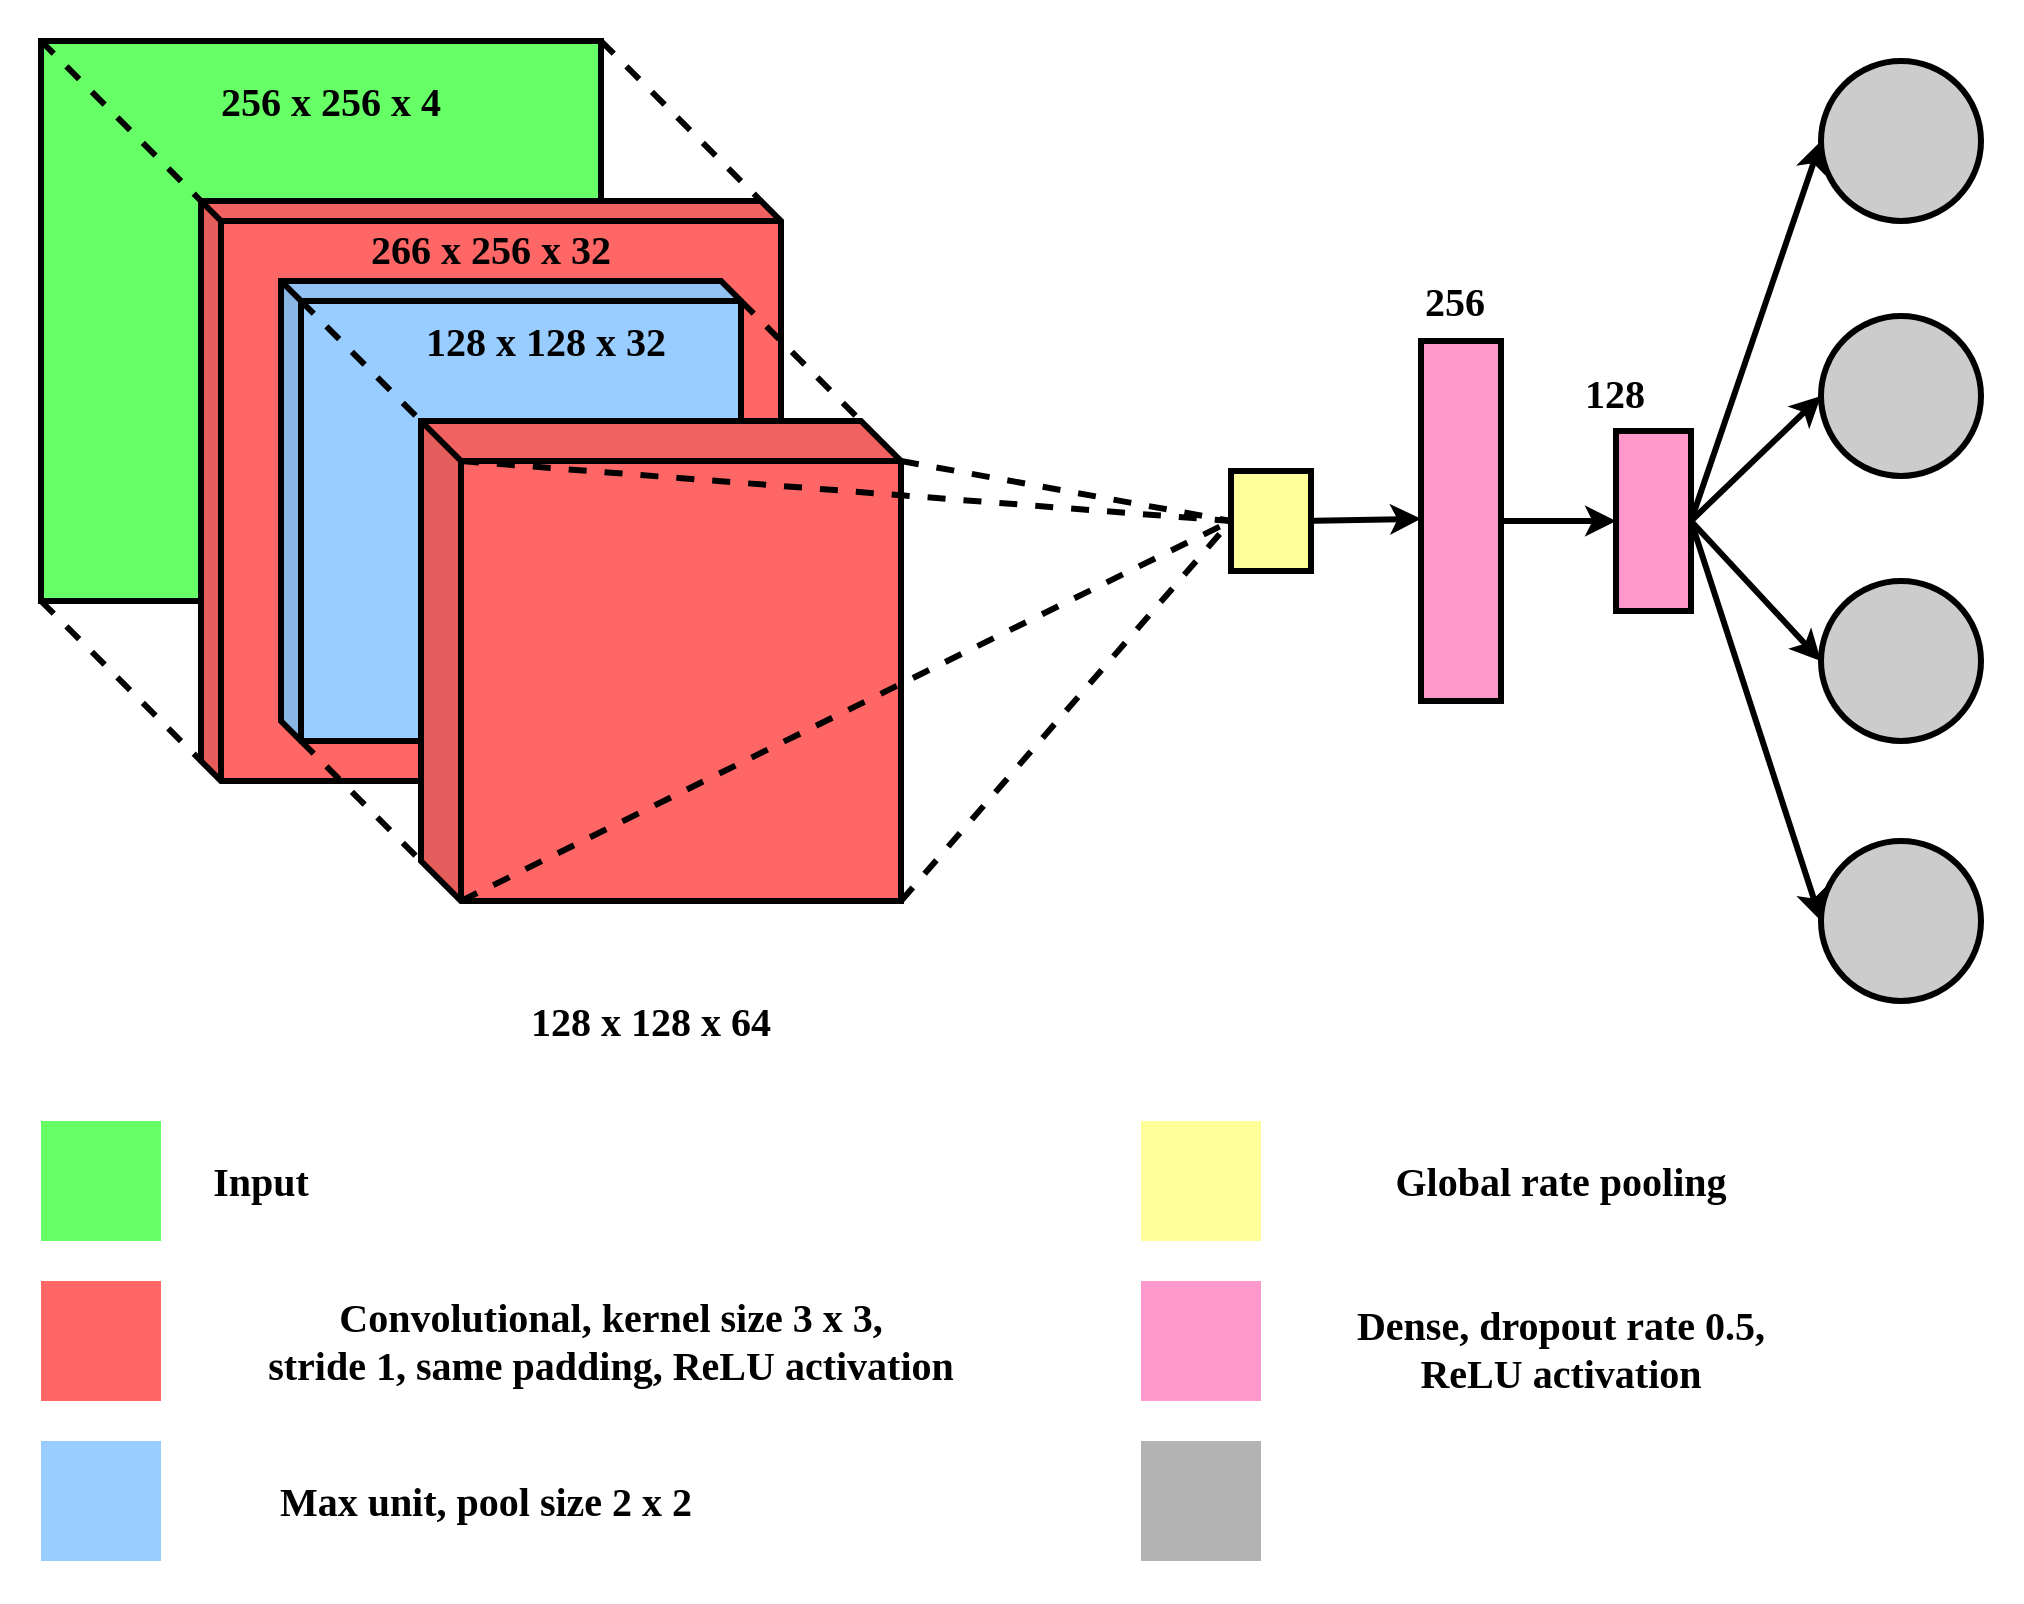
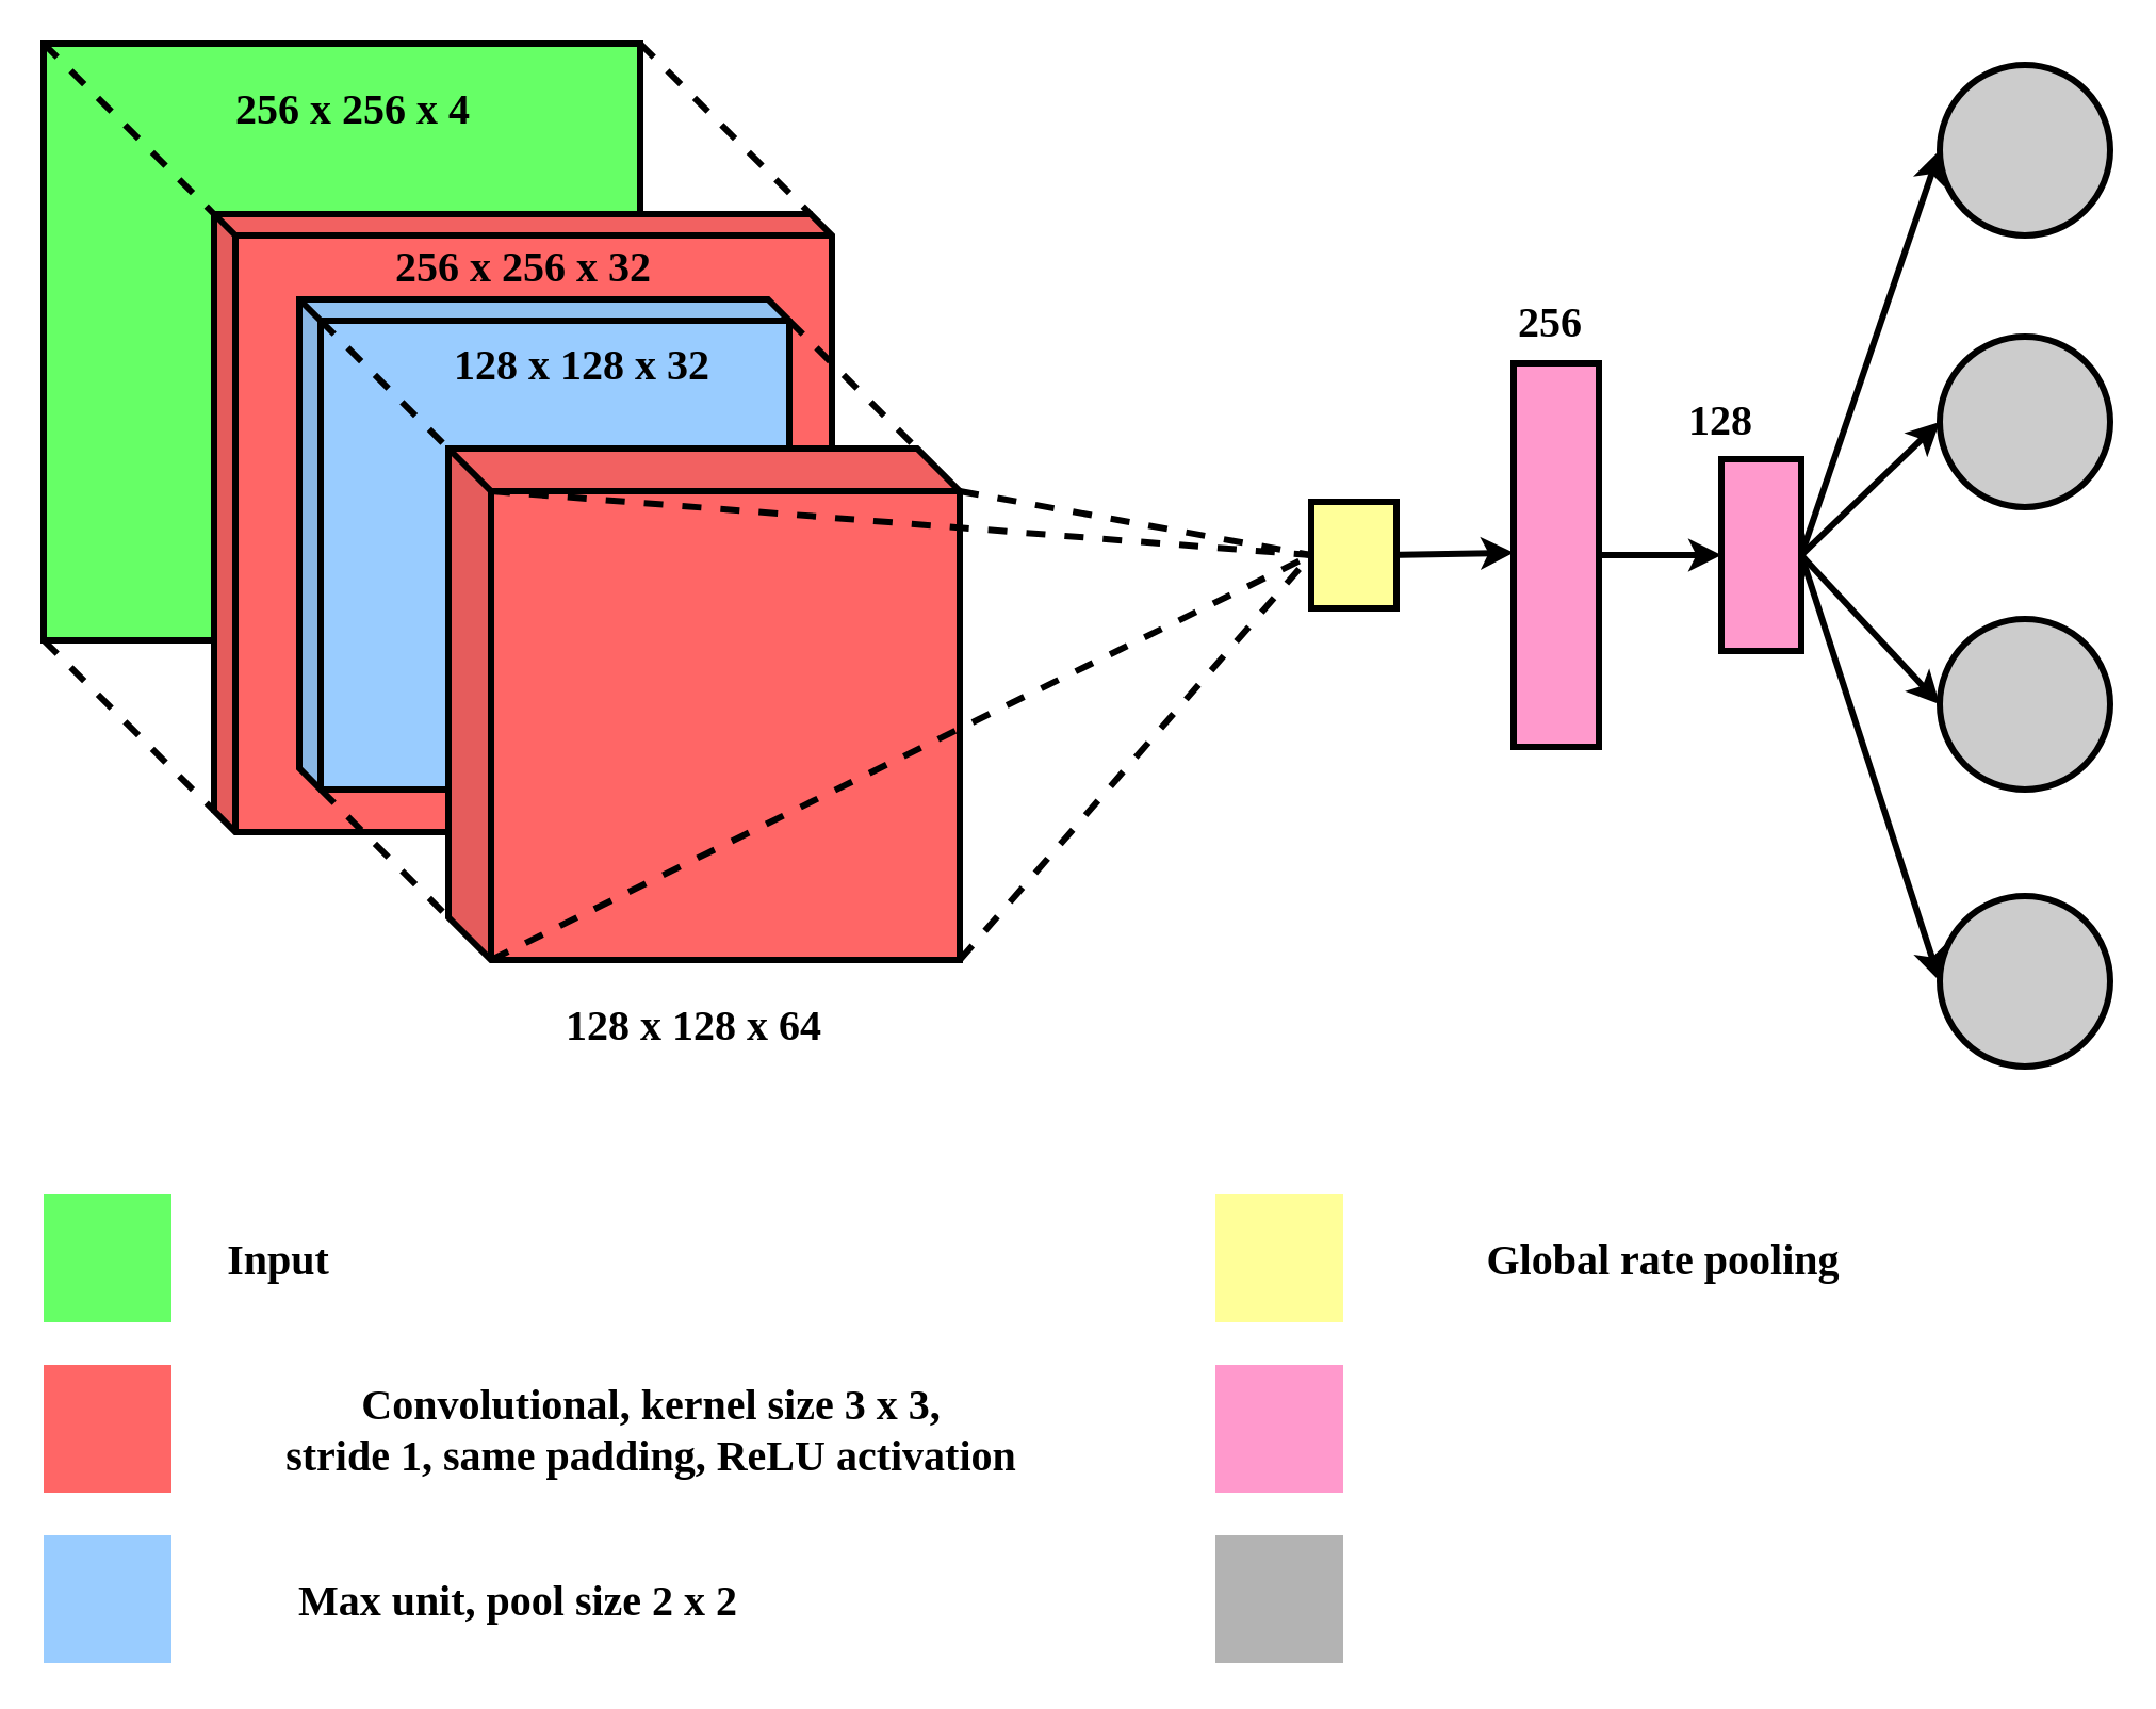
- <mxCell id="26" value="&lt;font face=&quot;Tahoma&quot;&gt;&lt;span style=&quot;font-size: 20px&quot;&gt;&lt;b&gt;266 x 256 x 32&lt;/b&gt;&lt;/span&gt;&lt;/font&gt;" style="text;html=1;align=center;verticalAlign=middle;resizable=0;points=[];autosize=1;" parent="1" vertex="1"><mxGeometry x="160" y="114" width="170" height="20" as="geometry" /></mxCell>
+ <mxCell id="26" value="&lt;font face=&quot;Tahoma&quot;&gt;&lt;span style=&quot;font-size: 20px&quot;&gt;&lt;b&gt;256 x 256 x 32&lt;/b&gt;&lt;/span&gt;&lt;/font&gt;" style="text;html=1;align=center;verticalAlign=middle;resizable=0;points=[];autosize=1;" parent="1" vertex="1"><mxGeometry x="160" y="114" width="170" height="20" as="geometry" /></mxCell>
- <mxCell id="28" value="&lt;font face=&quot;Tahoma&quot;&gt;&lt;span style=&quot;font-size: 20px&quot;&gt;&lt;b&gt;128 x 128 x 64&lt;/b&gt;&lt;/span&gt;&lt;/font&gt;" style="text;html=1;align=center;verticalAlign=middle;resizable=0;points=[];autosize=1;" parent="1" vertex="1"><mxGeometry x="240" y="500" width="170" height="20" as="geometry" /></mxCell>
+ <mxCell id="28" value="&lt;font face=&quot;Tahoma&quot;&gt;&lt;span style=&quot;font-size: 20px&quot;&gt;&lt;b&gt;128 x 128 x 64&lt;/b&gt;&lt;/span&gt;&lt;/font&gt;" style="text;html=1;align=center;verticalAlign=middle;resizable=0;points=[];autosize=1;" parent="1" vertex="1"><mxGeometry x="240" y="470" width="170" height="20" as="geometry" /></mxCell>
- <mxCell id="40" value="&lt;font face=&quot;Tahoma&quot;&gt;&lt;span style=&quot;font-size: 20px&quot;&gt;&lt;b&gt;Dense, dropout rate 0.5,&lt;br&gt;ReLU activation&lt;br&gt;&lt;/b&gt;&lt;/span&gt;&lt;/font&gt;" style="text;html=1;align=center;verticalAlign=middle;resizable=0;points=[];autosize=1;" parent="1" vertex="1"><mxGeometry x="650" y="654" width="260" height="40" as="geometry" /></mxCell>
